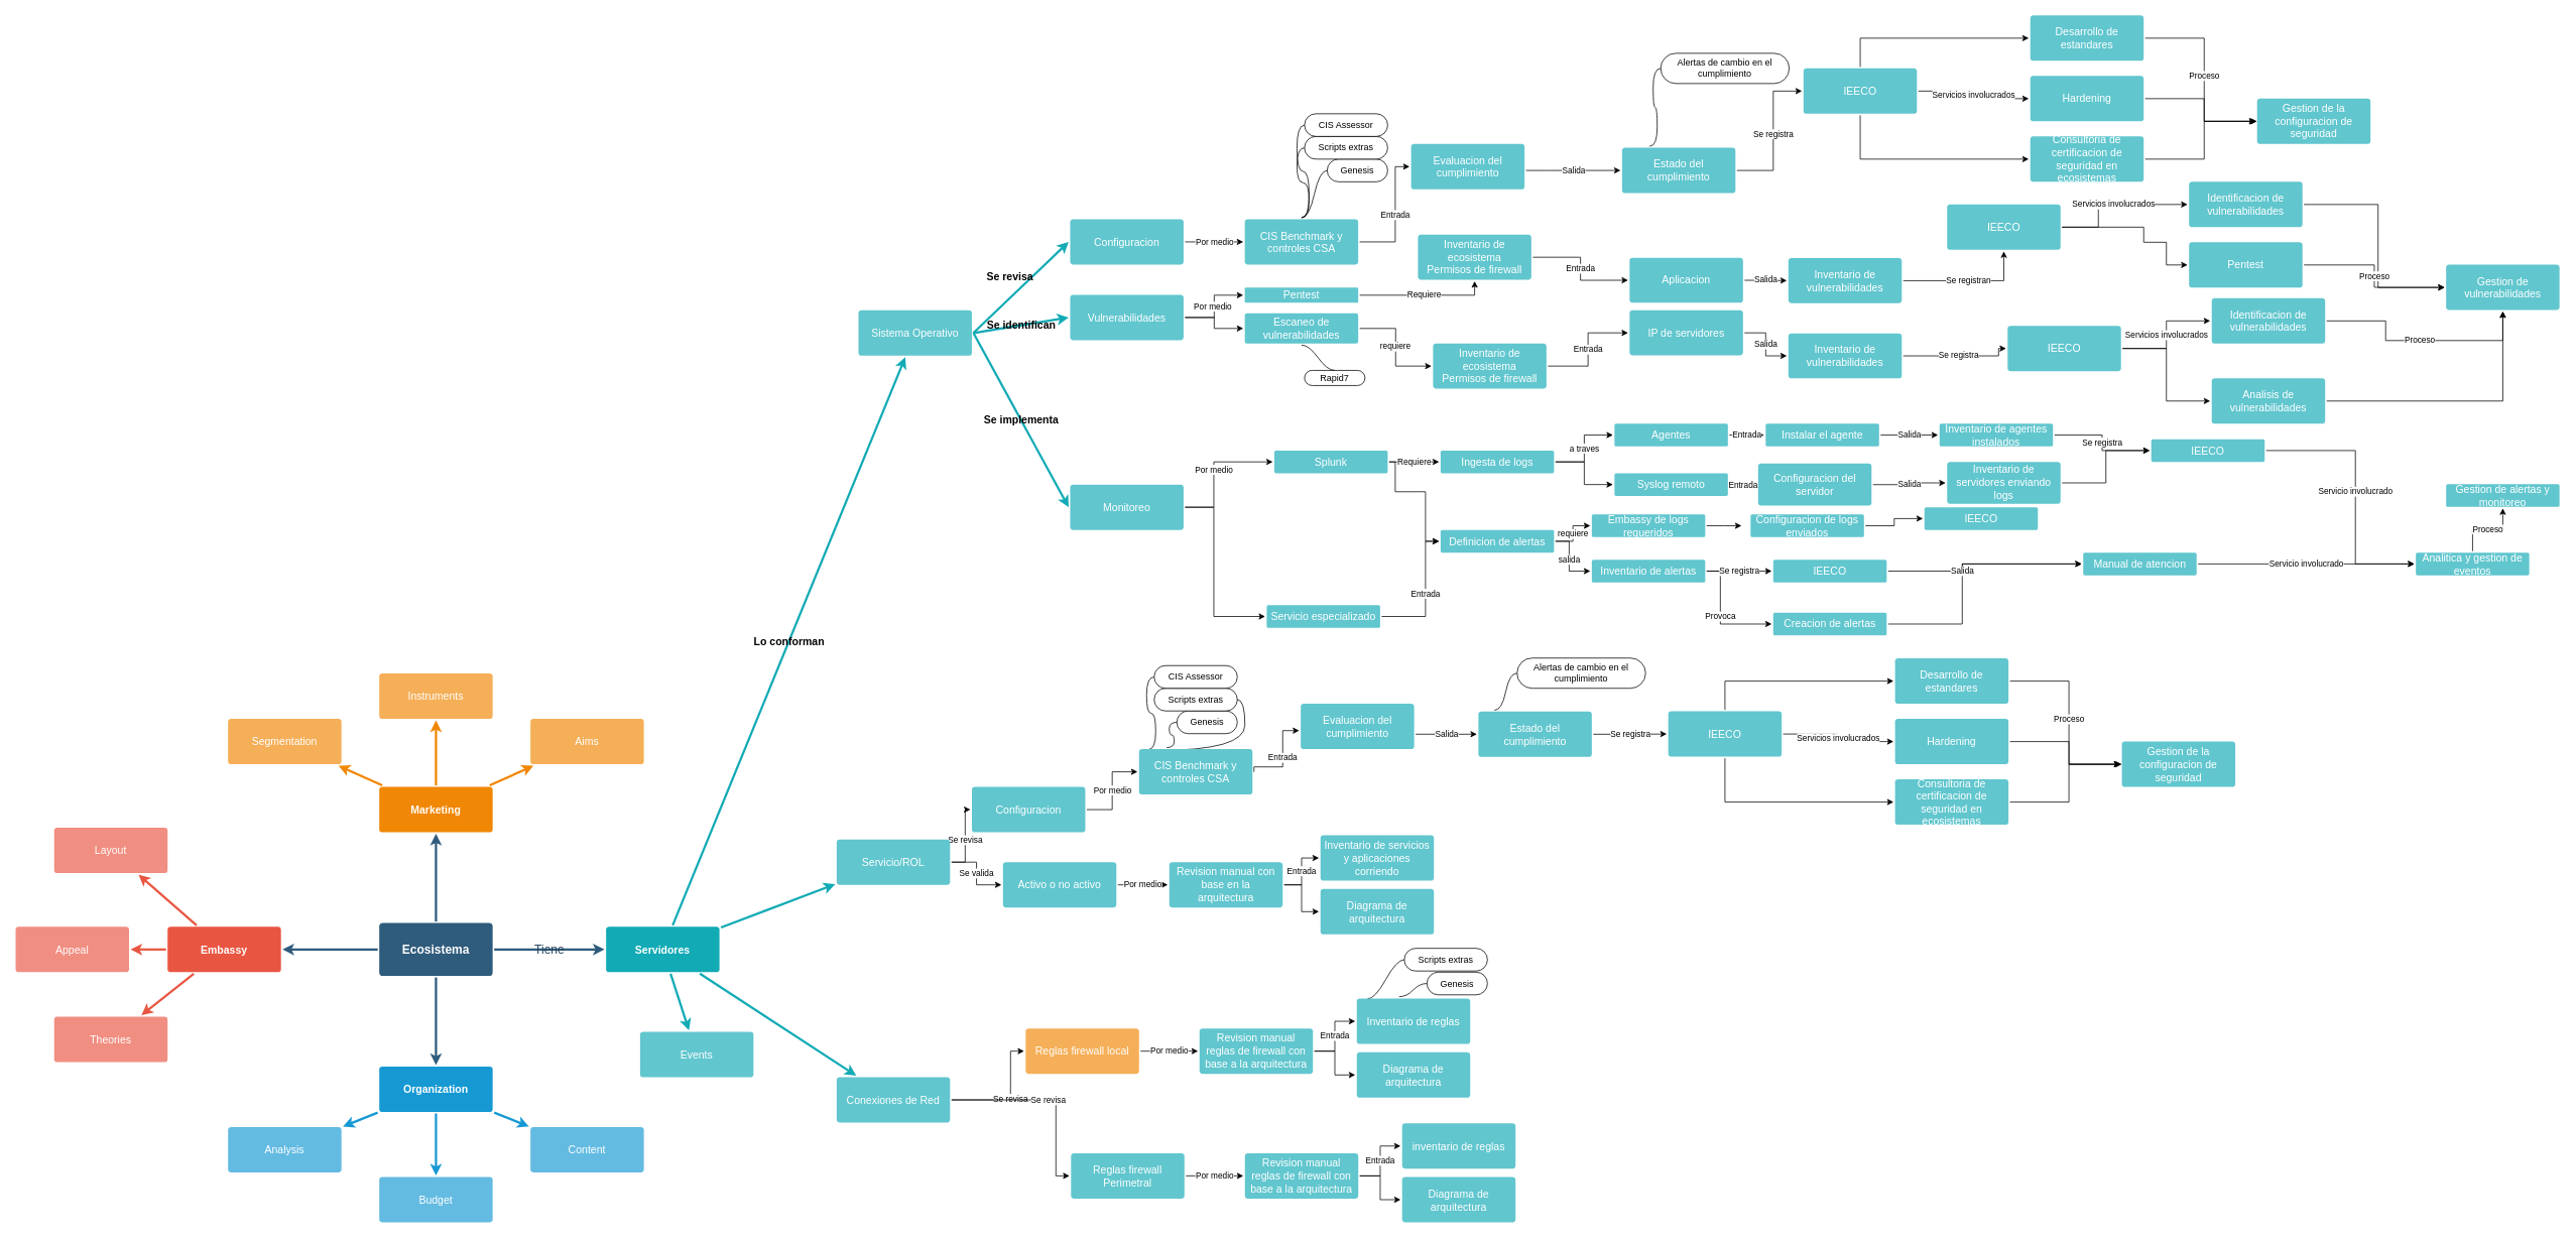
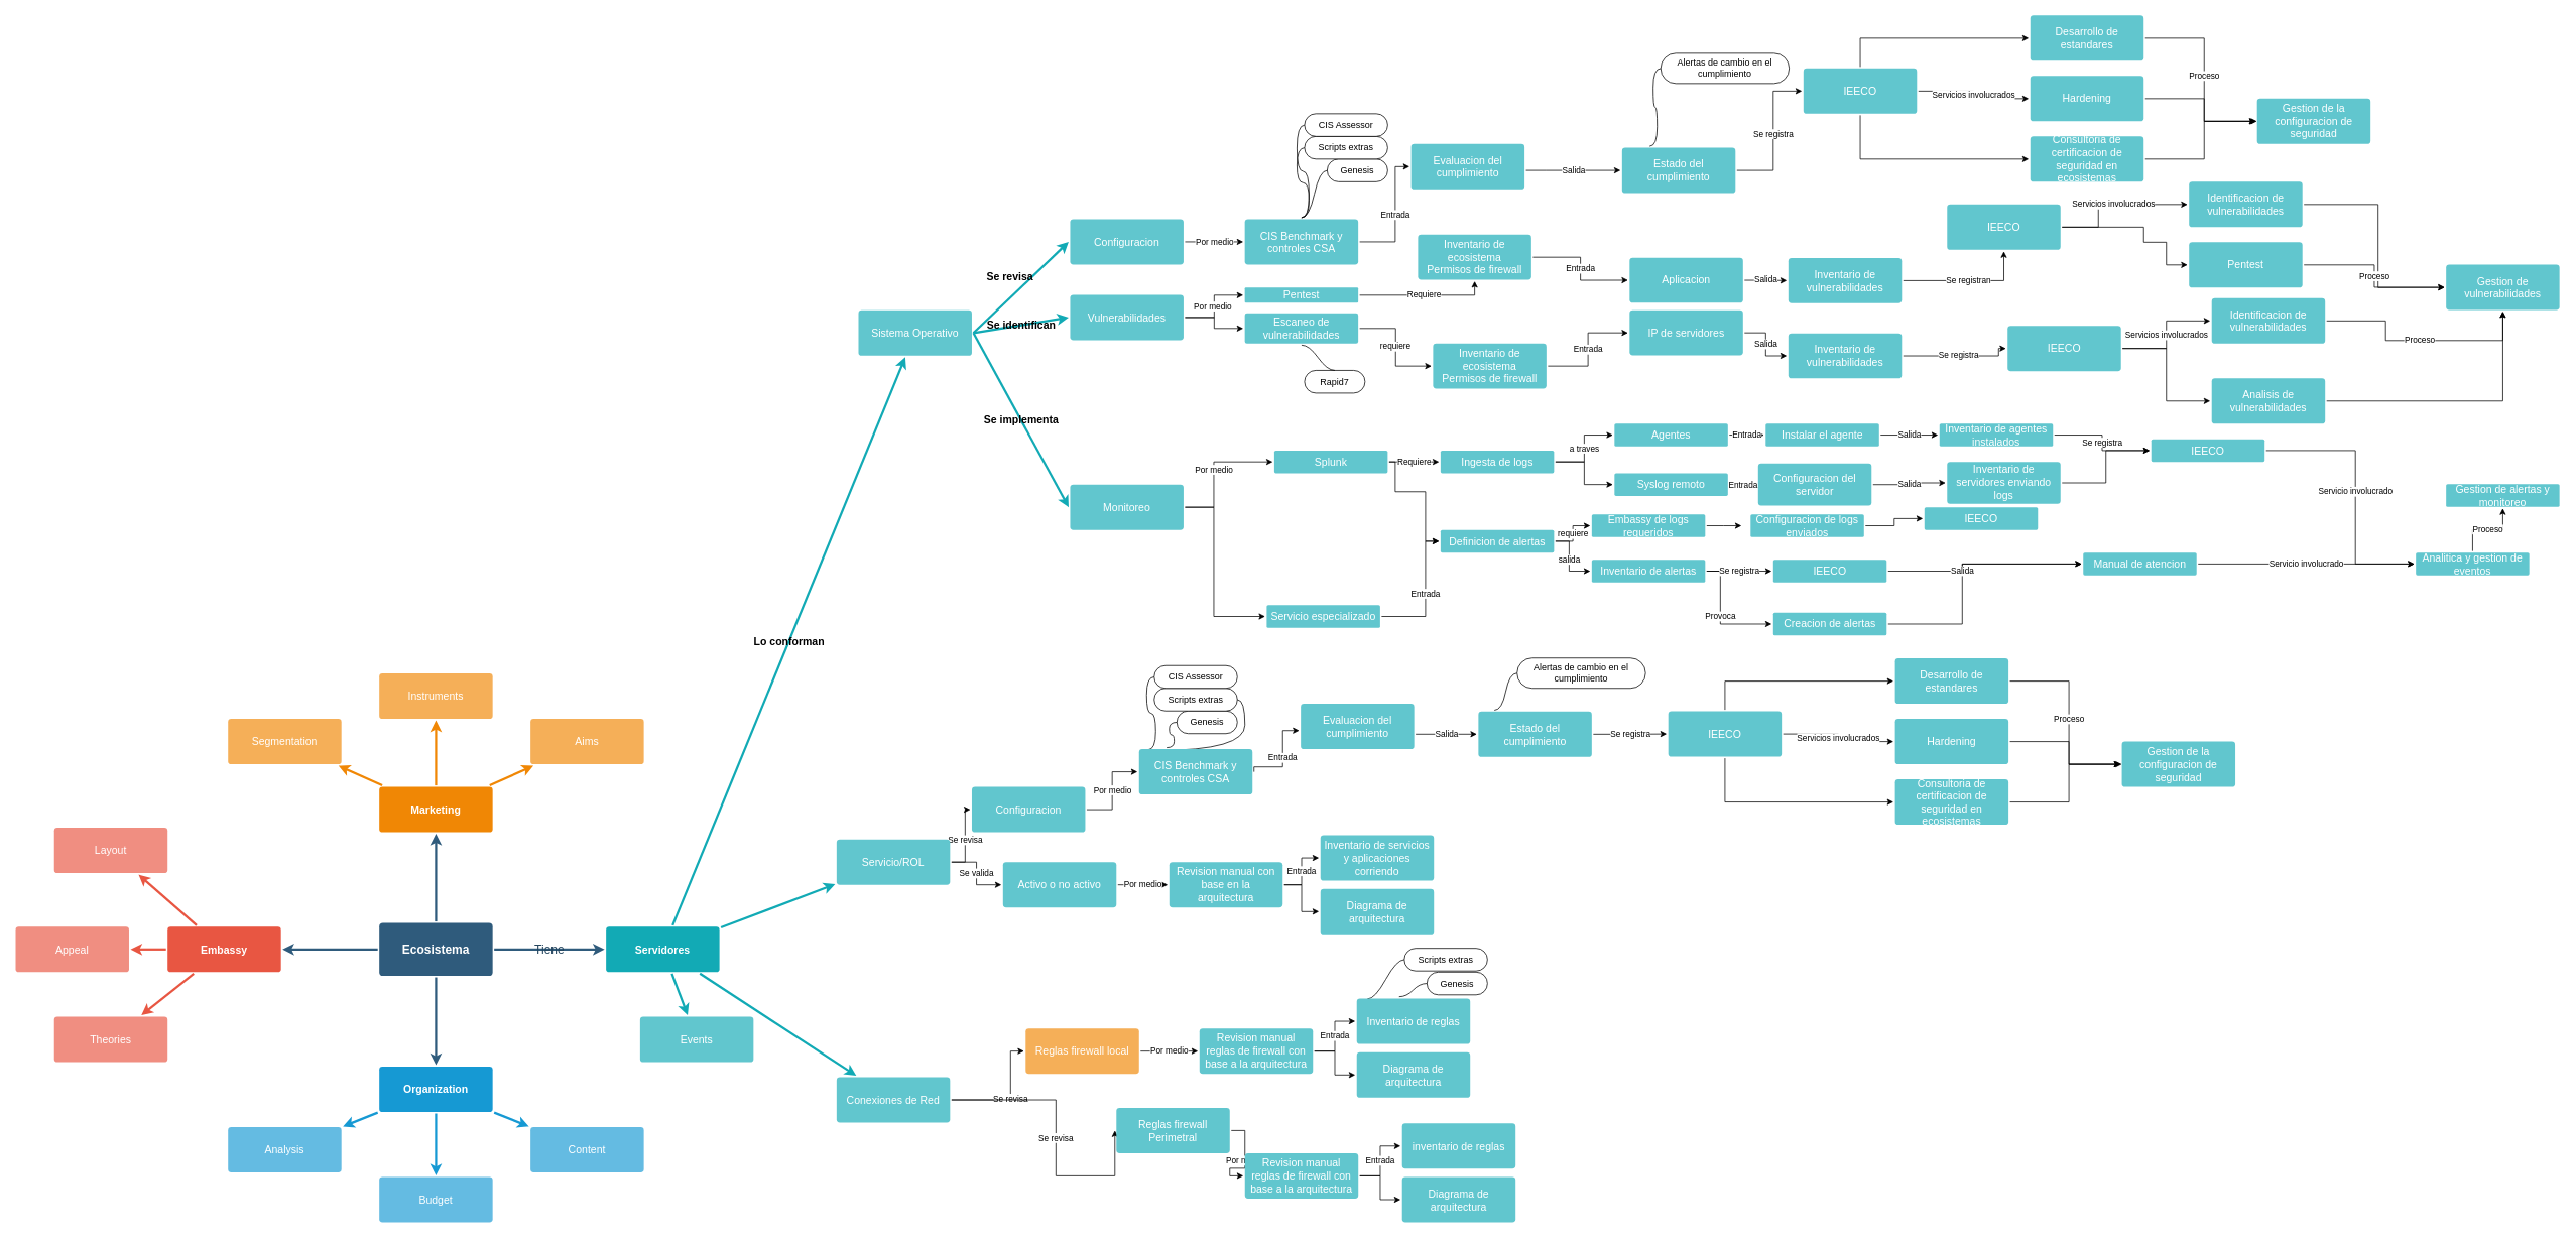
- <mxCell id="101" value="Rapid7" style="whiteSpace=wrap;html=1;rounded=1;arcSize=50;align=center;verticalAlign=middle;strokeWidth=1;autosize=1;spacing=4;treeFolding=1;treeMoving=1;newEdgeStyle={&quot;edgeStyle&quot;:&quot;entityRelationEdgeStyle&quot;,&quot;startArrow&quot;:&quot;none&quot;,&quot;endArrow&quot;:&quot;none&quot;,&quot;segment&quot;:10,&quot;curved&quot;:1};fontColor=#000000;" parent="1" vertex="1"><mxGeometry x="1724.87" y="489.5" width="80" height="20" as="geometry" /></mxCell>
+ <mxCell id="101" value="Rapid7" style="whiteSpace=wrap;html=1;rounded=1;arcSize=50;align=center;verticalAlign=middle;strokeWidth=1;autosize=1;spacing=4;treeFolding=1;treeMoving=1;newEdgeStyle={&quot;edgeStyle&quot;:&quot;entityRelationEdgeStyle&quot;,&quot;startArrow&quot;:&quot;none&quot;,&quot;endArrow&quot;:&quot;none&quot;,&quot;segment&quot;:10,&quot;curved&quot;:1};fontColor=#000000;" parent="1" vertex="1"><mxGeometry x="1724.87" y="489.5" width="80" height="30" as="geometry" /></mxCell>
- <mxCell id="29" value="Events" style="rounded=1;whiteSpace=wrap;html=1;shadow=0;labelBackgroundColor=none;strokeColor=none;strokeWidth=3;fillColor=#61c6ce;fontFamily=Helvetica;fontSize=14;fontColor=#FFFFFF;align=center;spacing=5;fontStyle=0;arcSize=7;perimeterSpacing=2;" parent="1" vertex="1"><mxGeometry x="846" y="1364.5" width="150" height="60" as="geometry" /></mxCell>
+ <mxCell id="29" value="Events" style="rounded=1;whiteSpace=wrap;html=1;shadow=0;labelBackgroundColor=none;strokeColor=none;strokeWidth=3;fillColor=#61c6ce;fontFamily=Helvetica;fontSize=14;fontColor=#FFFFFF;align=center;spacing=5;fontStyle=0;arcSize=7;perimeterSpacing=2;" parent="1" vertex="1"><mxGeometry x="846" y="1344.5" width="150" height="60" as="geometry" /></mxCell>
- <mxCell id="198" value="Reglas firewall Perimetral" style="rounded=1;whiteSpace=wrap;html=1;shadow=0;labelBackgroundColor=none;strokeColor=none;strokeWidth=3;fillColor=#61c6ce;fontFamily=Helvetica;fontSize=14;fontColor=#FFFFFF;align=center;spacing=5;fontStyle=0;arcSize=7;perimeterSpacing=2;" vertex="1" parent="1"><mxGeometry x="1416" y="1525" width="150" height="60" as="geometry" /></mxCell>
+ <mxCell id="198" value="Reglas firewall Perimetral" style="rounded=1;whiteSpace=wrap;html=1;shadow=0;labelBackgroundColor=none;strokeColor=none;strokeWidth=3;fillColor=#61c6ce;fontFamily=Helvetica;fontSize=14;fontColor=#FFFFFF;align=center;spacing=5;fontStyle=0;arcSize=7;perimeterSpacing=2;" vertex="1" parent="1"><mxGeometry x="1476" y="1465" width="150" height="60" as="geometry" /></mxCell>
